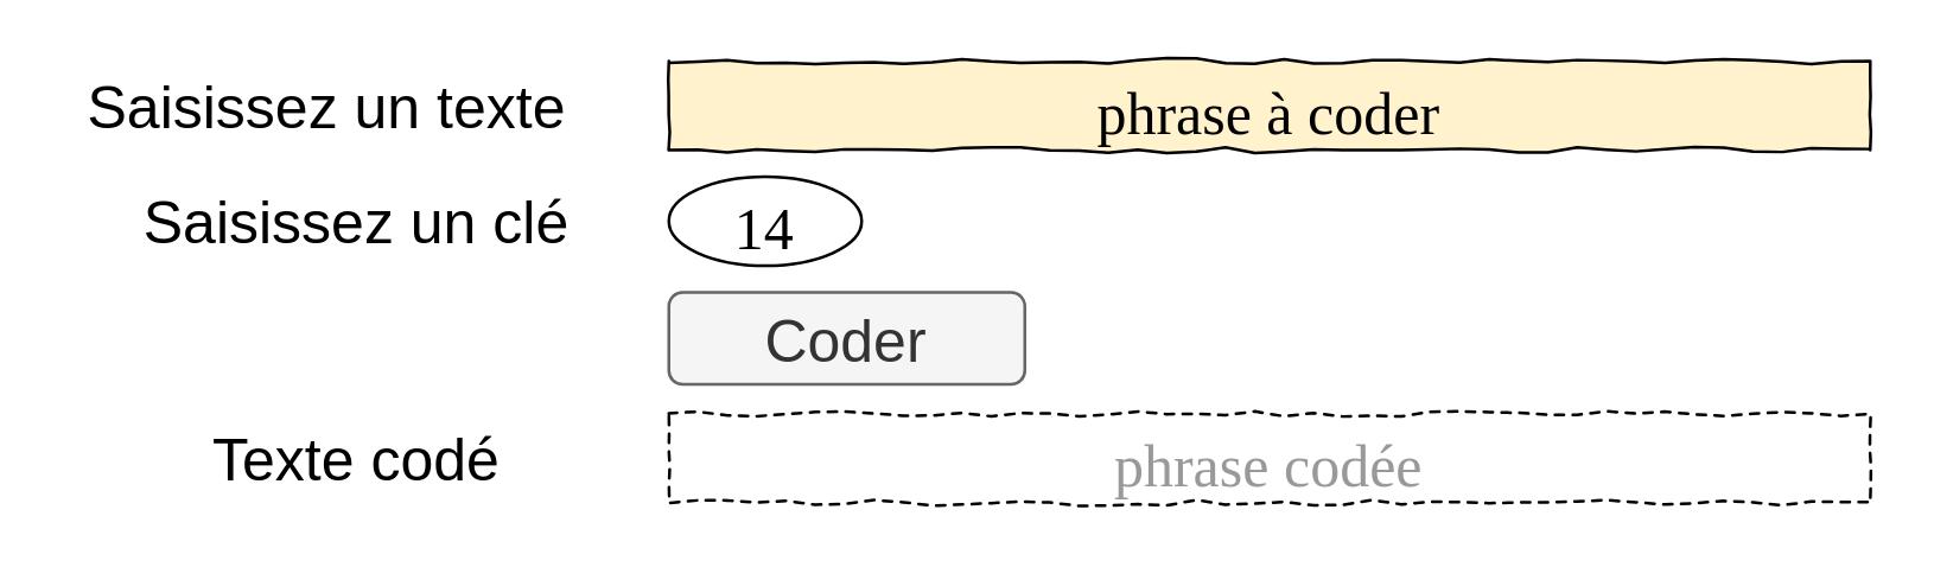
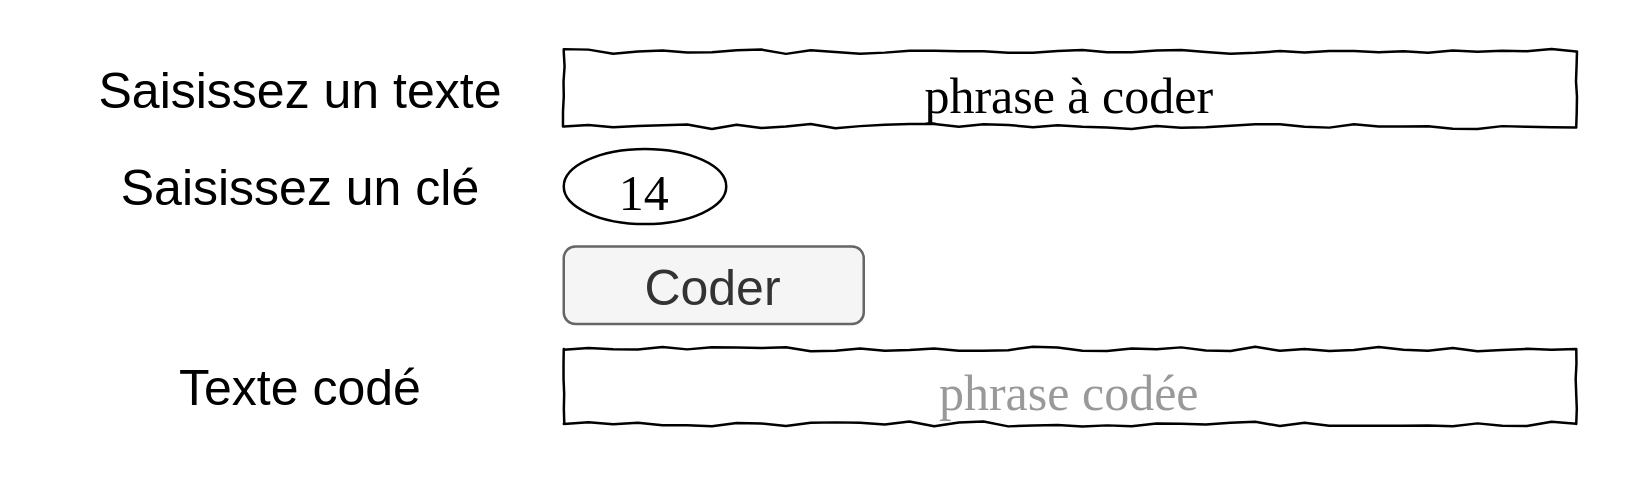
- <mxCell id="3" value="Saisissez un texte" style="text;html=1;strokeColor=none;fillColor=none;align=center;verticalAlign=middle;whiteSpace=wrap;rounded=0;fontSize=20;" vertex="1" parent="1"><mxGeometry x="10" y="20" width="200" height="30" as="geometry" /></mxCell>
+ <mxCell id="3" value="Saisissez un texte" style="text;html=1;strokeColor=none;fillColor=none;align=center;verticalAlign=middle;whiteSpace=wrap;rounded=0;fontSize=20;" vertex="1" parent="1"><mxGeometry x="20" y="20" width="200" height="30" as="geometry" /></mxCell>
- <mxCell id="2" value="&lt;font style=&quot;font-size: 20px;&quot;&gt;phrase à coder&lt;/font&gt;" style="whiteSpace=wrap;html=1;rounded=0;shadow=0;labelBackgroundColor=none;strokeWidth=1;fontFamily=Verdana;fontSize=28;align=center;comic=1;fillColor=#fff2cc;" parent="1" vertex="1"><mxGeometry x="225" y="20" width="405" height="30" as="geometry" /></mxCell>
+ <mxCell id="2" value="&lt;font style=&quot;font-size: 20px;&quot;&gt;phrase à coder&lt;/font&gt;" style="whiteSpace=wrap;html=1;rounded=0;shadow=0;labelBackgroundColor=none;strokeWidth=1;fontFamily=Verdana;fontSize=28;align=center;comic=1;" parent="1" vertex="1"><mxGeometry x="225" y="20" width="405" height="30" as="geometry" /></mxCell>
- <mxCell id="6" value="&lt;font style=&quot;font-size: 20px;&quot; color=&quot;#999999&quot;&gt;phrase codée&lt;/font&gt;" style="whiteSpace=wrap;html=1;rounded=0;shadow=0;labelBackgroundColor=none;strokeWidth=1;fontFamily=Verdana;fontSize=28;align=center;comic=1;dashed=1;" vertex="1" parent="1"><mxGeometry x="225" y="139" width="405" height="30" as="geometry" /></mxCell>
+ <mxCell id="6" value="&lt;font style=&quot;font-size: 20px;&quot; color=&quot;#999999&quot;&gt;phrase codée&lt;/font&gt;" style="whiteSpace=wrap;html=1;rounded=0;shadow=0;labelBackgroundColor=none;strokeWidth=1;fontFamily=Verdana;fontSize=28;align=center;comic=1;" vertex="1" parent="1"><mxGeometry x="225" y="139" width="405" height="30" as="geometry" /></mxCell>
